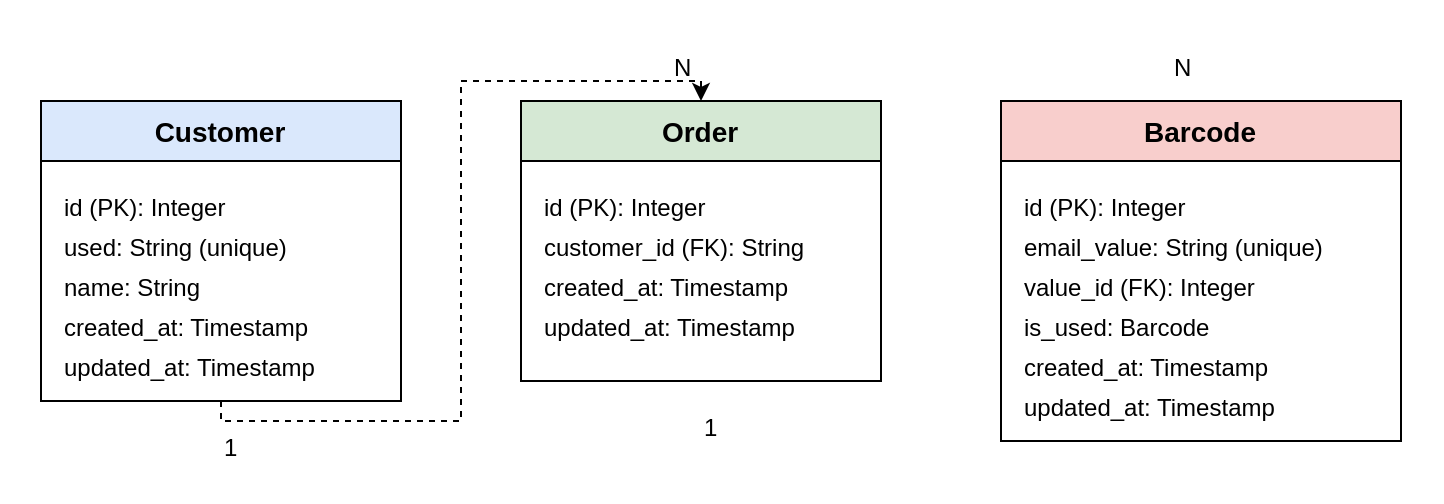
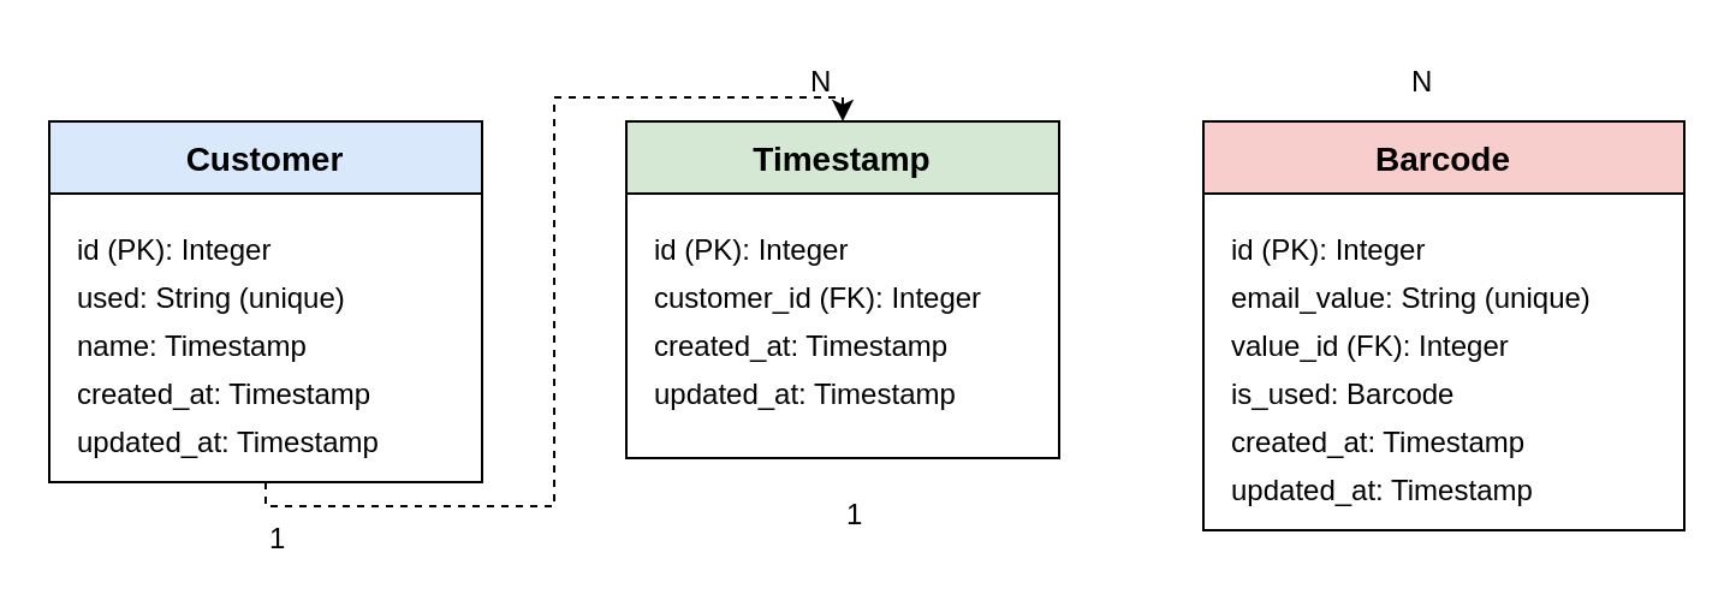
- <mxCell id="8" value="Order" style="swimlane;fontStyle=1;fontSize=14;horizontal=1;startSize=30;fillColor=#d5e8d4;" vertex="1" parent="1"><mxGeometry x="260" y="50" width="180" height="140" as="geometry" /></mxCell>
+ <mxCell id="8" value="Timestamp" style="swimlane;fontStyle=1;fontSize=14;horizontal=1;startSize=30;fillColor=#d5e8d4;" vertex="1" parent="1"><mxGeometry x="260" y="50" width="180" height="140" as="geometry" /></mxCell>
- <mxCell id="10" value="customer_id (FK): String" style="text;fontSize=12;" vertex="1" parent="8"><mxGeometry x="10" y="60" width="160" height="20" as="geometry" /></mxCell>
+ <mxCell id="10" value="customer_id (FK): Integer" style="text;fontSize=12;" vertex="1" parent="8"><mxGeometry x="10" y="60" width="160" height="20" as="geometry" /></mxCell>
- <mxCell id="5" value="name: String" style="text;fontSize=12;" vertex="1" parent="2"><mxGeometry x="10" y="80" width="160" height="20" as="geometry" /></mxCell>
+ <mxCell id="5" value="name: Timestamp" style="text;fontSize=12;" vertex="1" parent="2"><mxGeometry x="10" y="80" width="160" height="20" as="geometry" /></mxCell>
